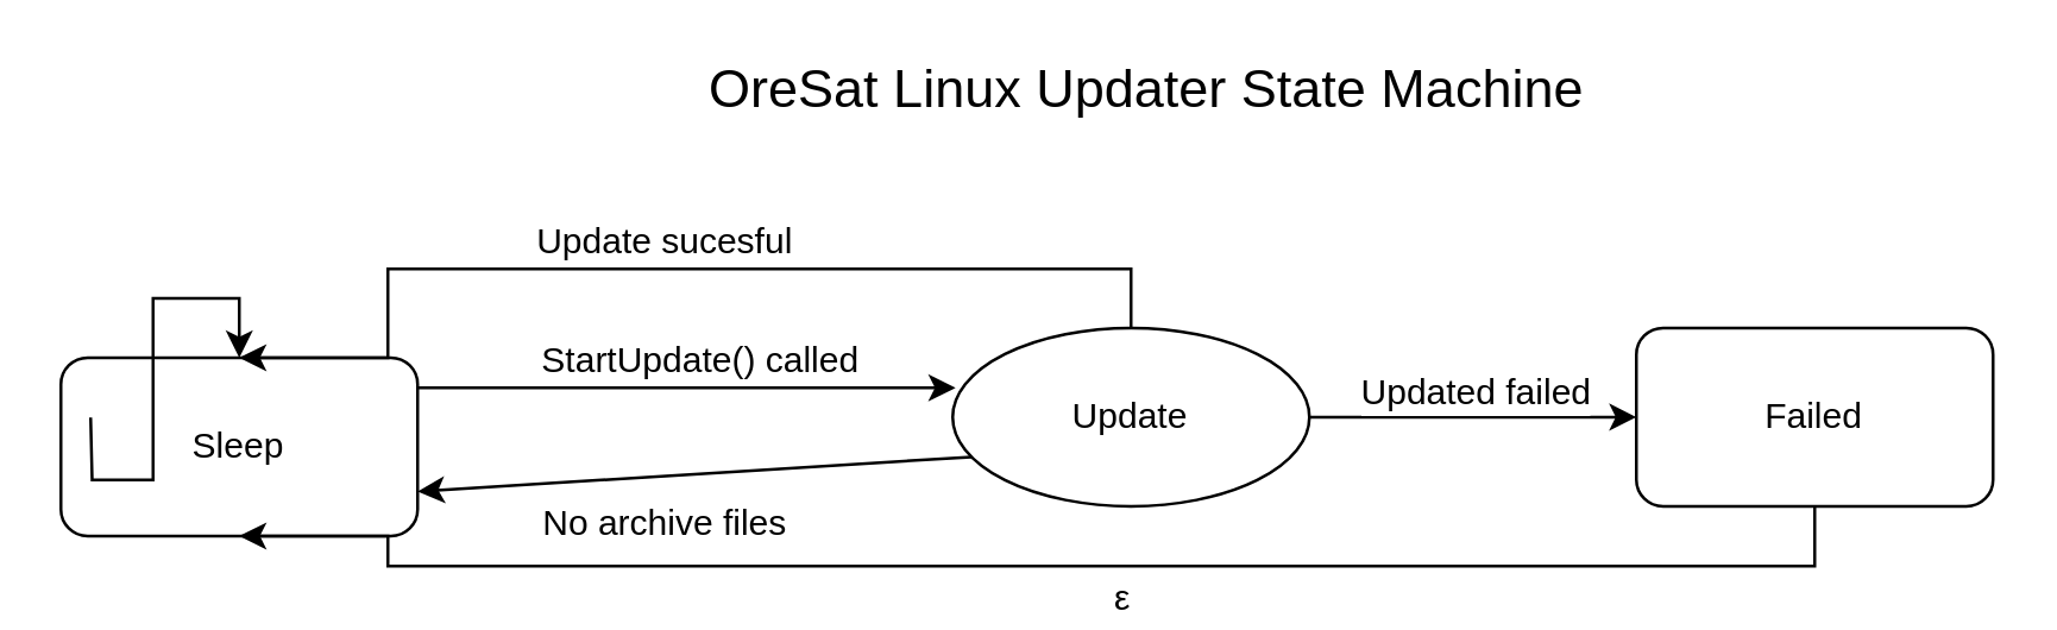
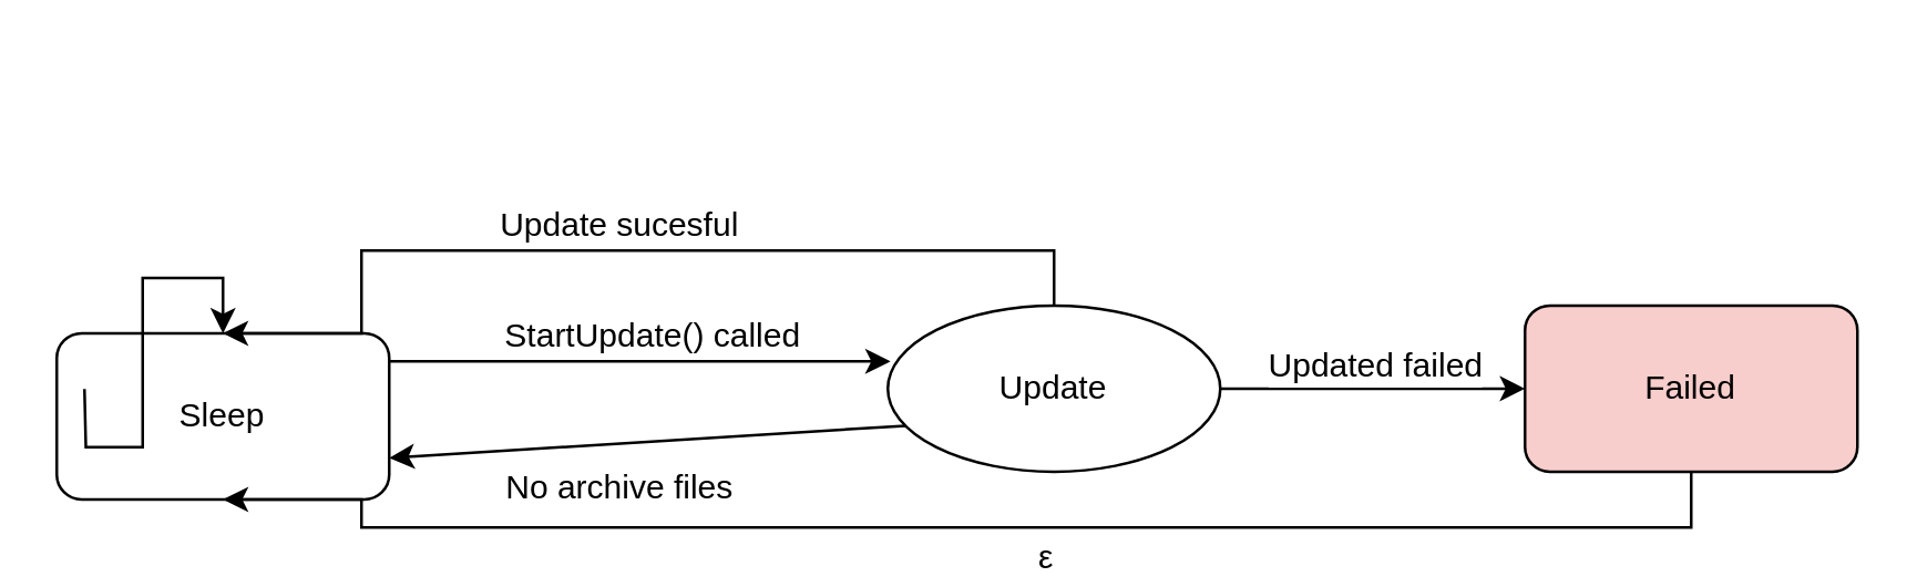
- <mxCell id="16" value="&lt;font style=&quot;font-size: 18px&quot;&gt;OreSat Linux Updater State Machine&lt;/font&gt;" style="text;html=1;align=center;verticalAlign=middle;resizable=0;points=[];autosize=1;" parent="1" vertex="1"><mxGeometry x="230" y="20" width="310" height="20" as="geometry" /></mxCell>
- <mxCell id="13" value="Failed" style="rounded=1;whiteSpace=wrap;html=1;" parent="1" vertex="1"><mxGeometry x="550" y="109.86" width="120" height="60" as="geometry" /></mxCell>
+ <mxCell id="13" value="Failed" style="rounded=1;whiteSpace=wrap;html=1;fillColor=#f8cecc;" parent="1" vertex="1"><mxGeometry x="550" y="109.86" width="120" height="60" as="geometry" /></mxCell>
